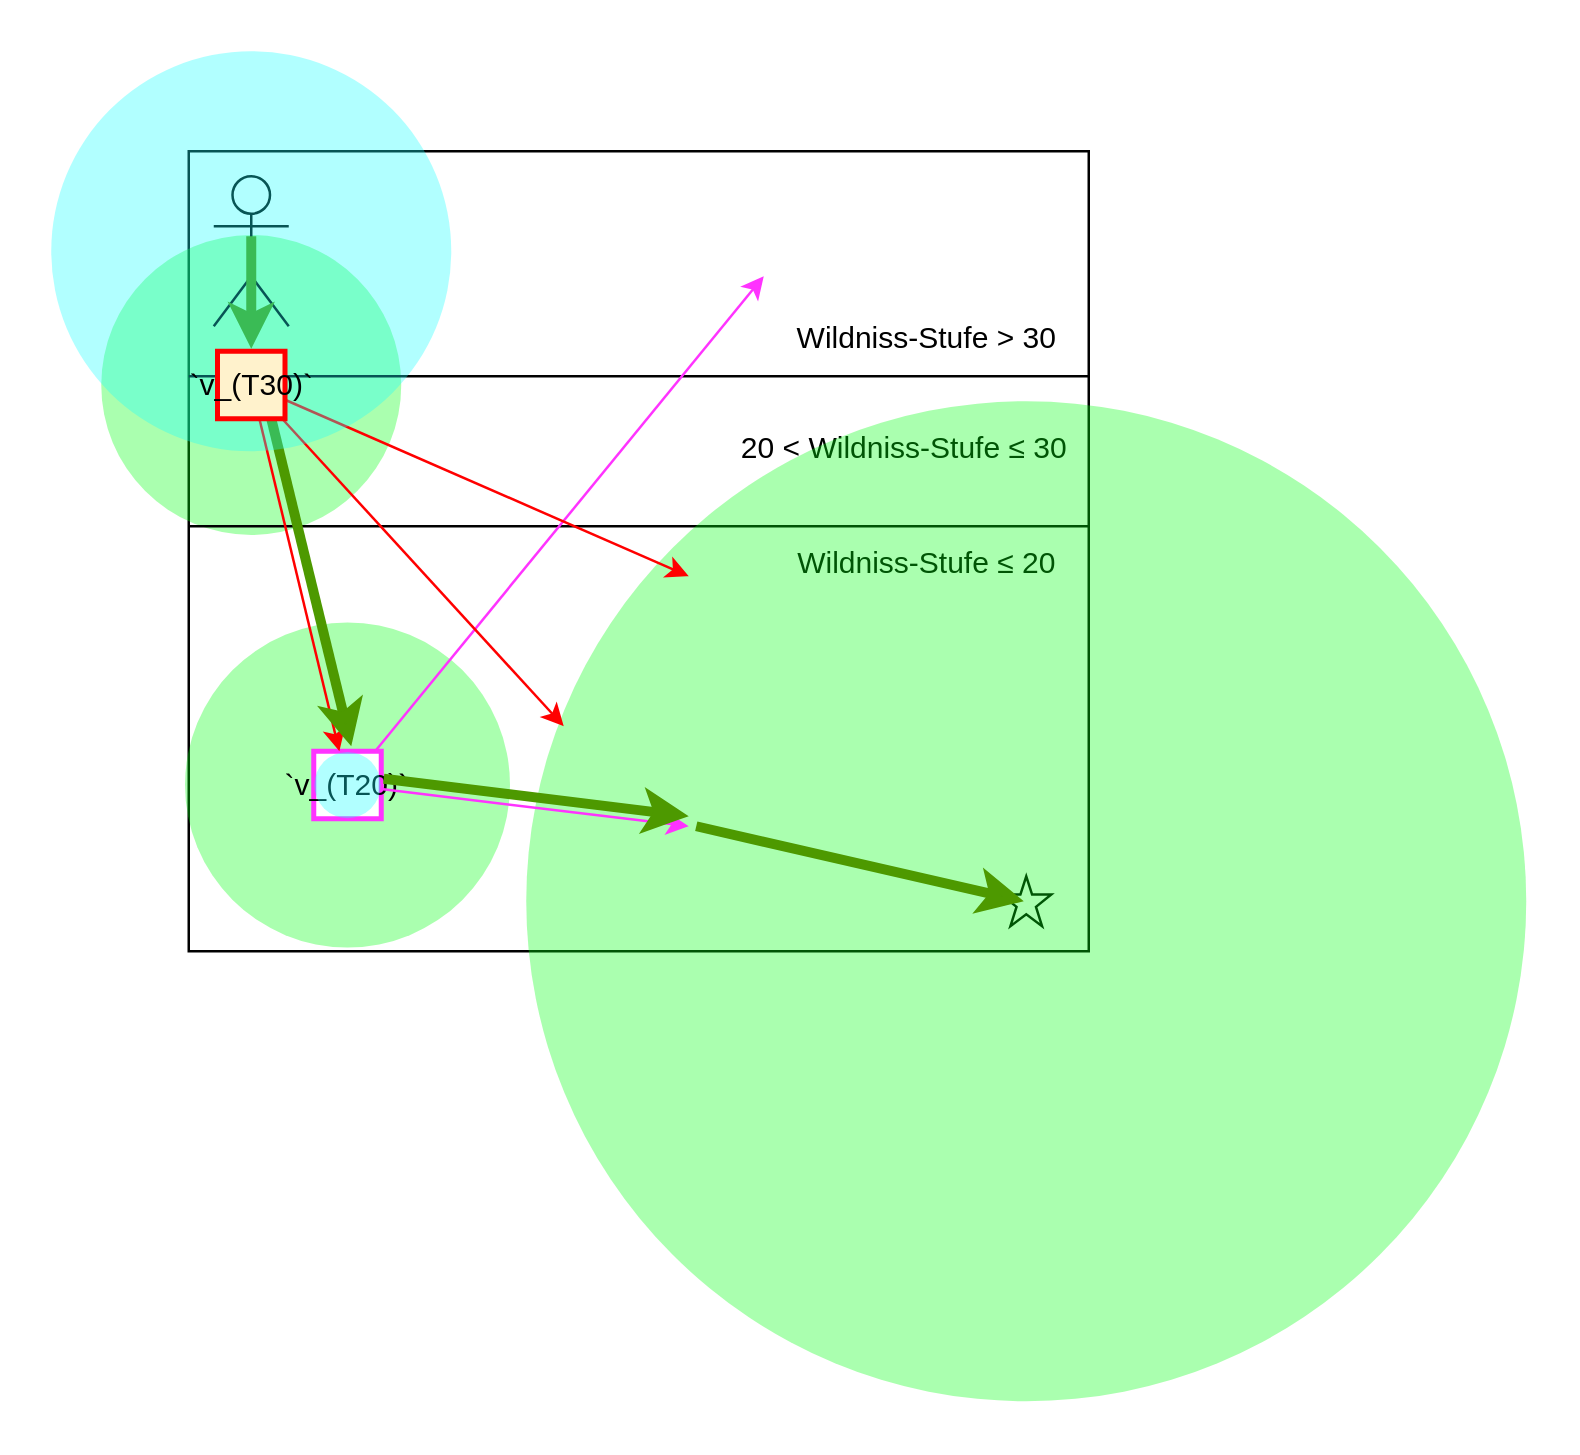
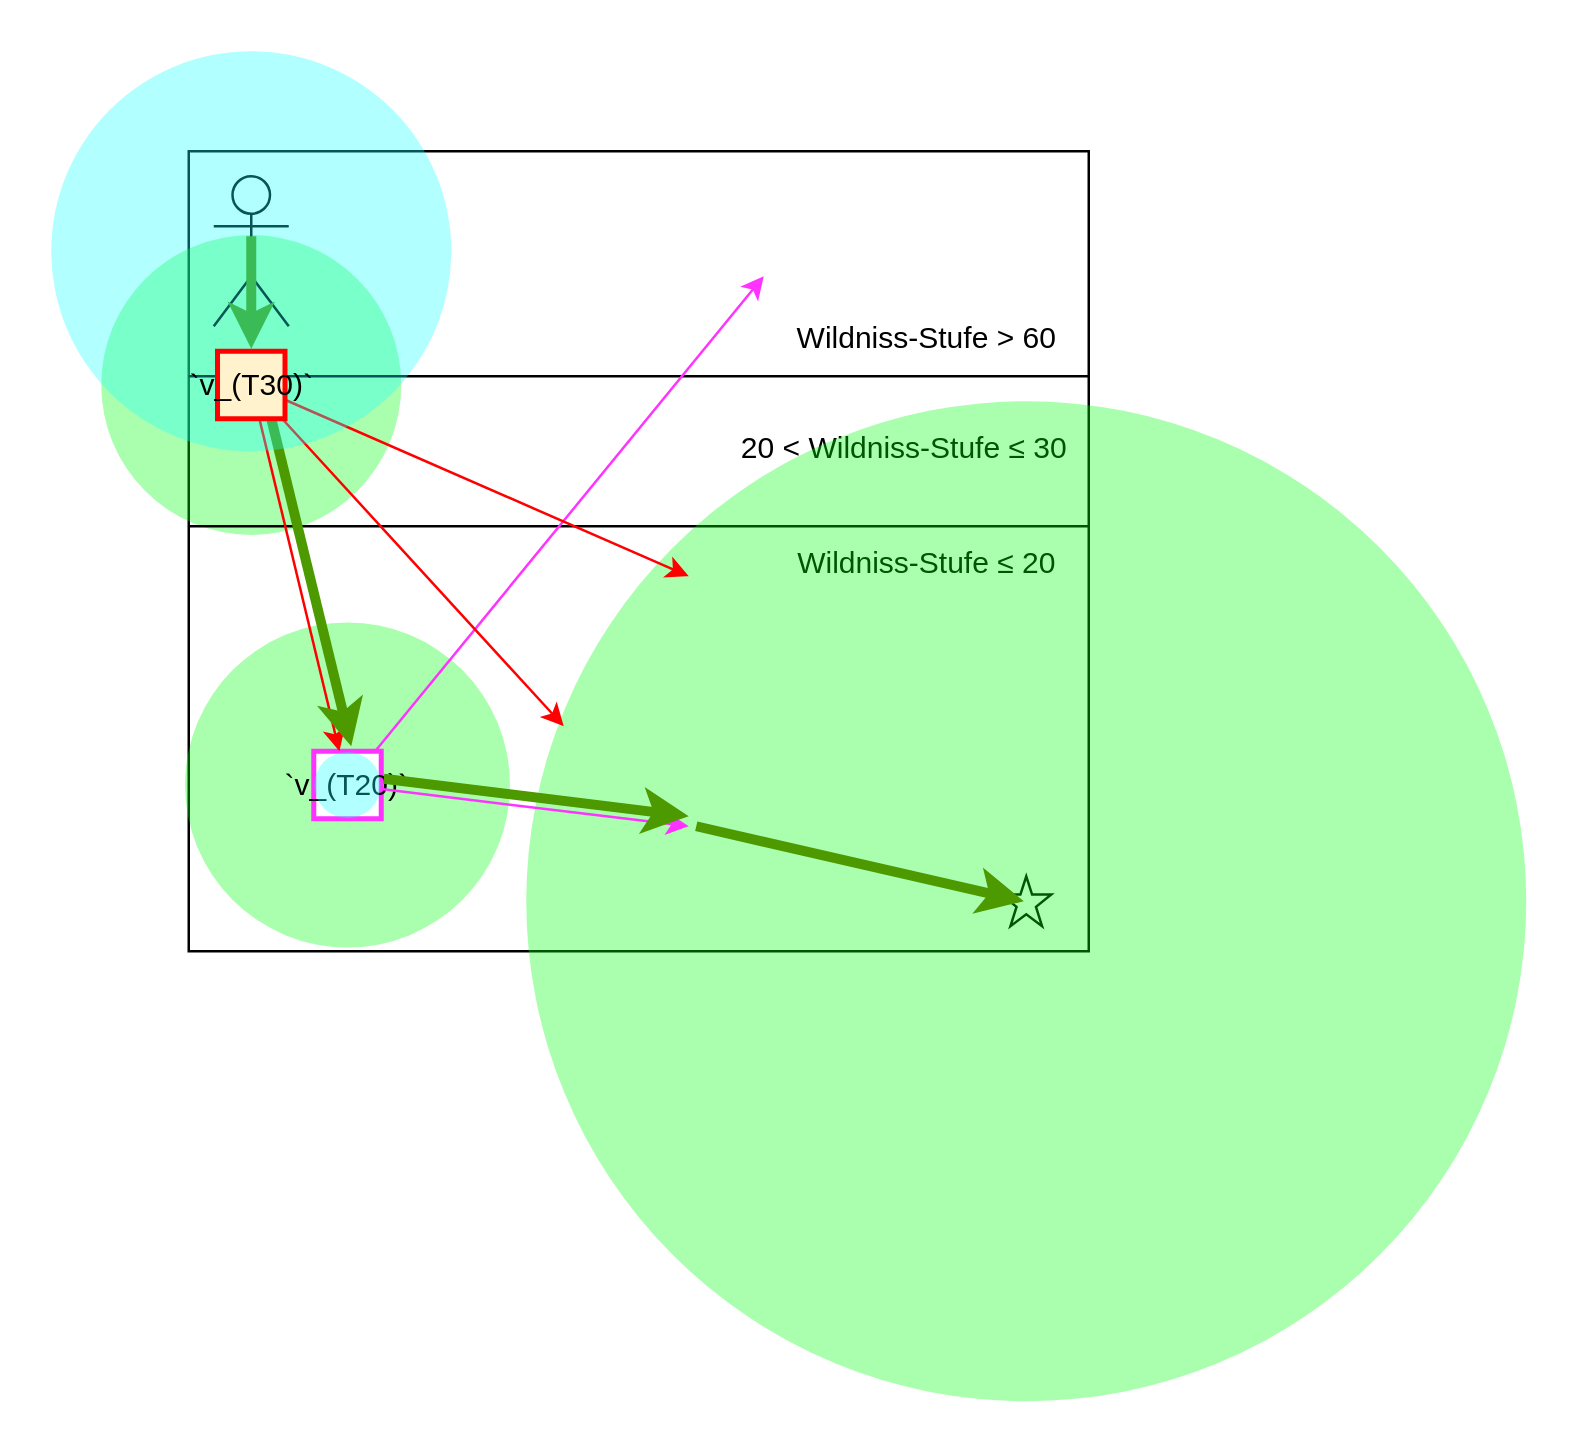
- <mxCell id="8" value="Wildniss-Stufe &amp;gt; 30" style="text;html=1;align=center;verticalAlign=middle;resizable=0;points=[];autosize=1;strokeColor=none;fillColor=none;" parent="1" vertex="1"><mxGeometry x="305" y="120" width="130" height="30" as="geometry" /></mxCell>
+ <mxCell id="8" value="Wildniss-Stufe &amp;gt; 60" style="text;html=1;align=center;verticalAlign=middle;resizable=0;points=[];autosize=1;strokeColor=none;fillColor=none;" parent="1" vertex="1"><mxGeometry x="305" y="120" width="130" height="30" as="geometry" /></mxCell>
